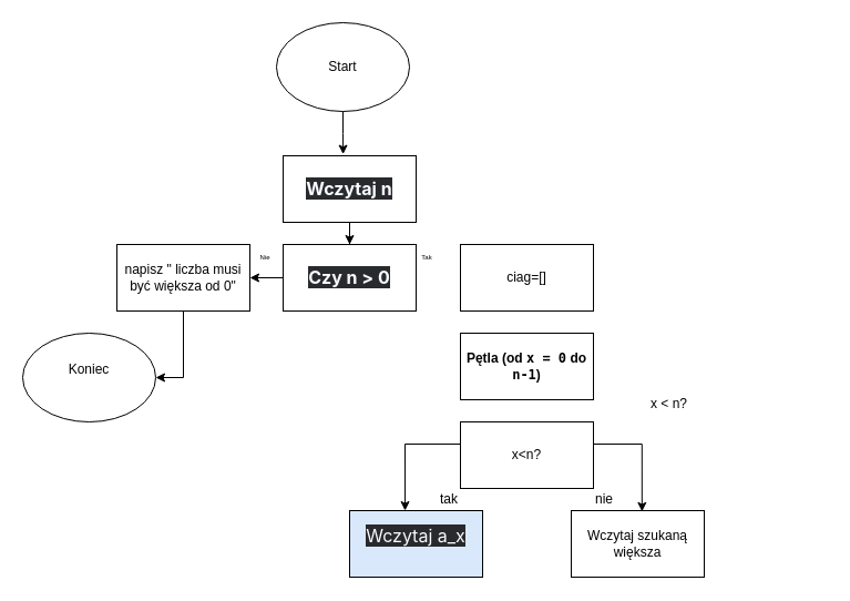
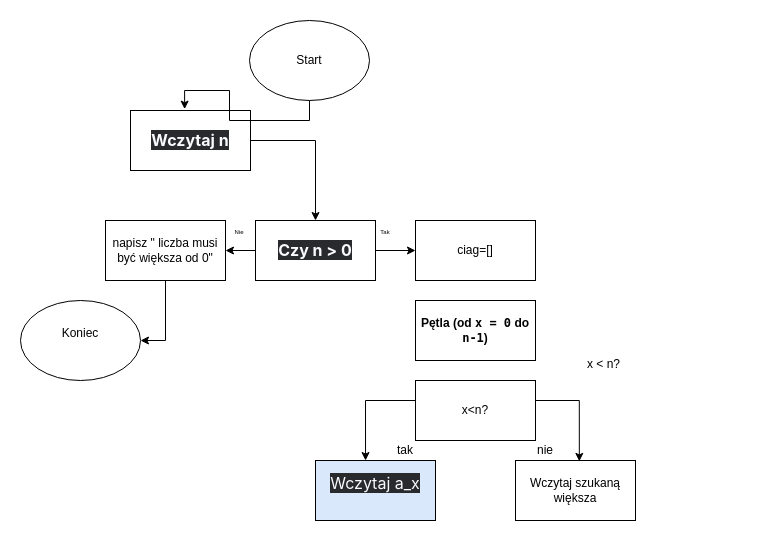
- <mxCell id="4" value="&lt;strong style=&quot;color: rgb(248, 250, 255); font-family: Inter, system-ui, -apple-system, BlinkMacSystemFont, &amp;quot;Segoe UI&amp;quot;, Roboto, &amp;quot;Noto Sans&amp;quot;, Ubuntu, Cantarell, &amp;quot;Helvetica Neue&amp;quot;, Oxygen, &amp;quot;Open Sans&amp;quot;, sans-serif; font-size: 16.002px; text-align: left; background-color: rgb(41, 42, 45);&quot;&gt;Wczytaj n&lt;/strong&gt;" style="rounded=0;whiteSpace=wrap;html=1;" vertex="1" parent="1"><mxGeometry x="255" y="140" width="120" height="60" as="geometry" /></mxCell>
+ <mxCell id="4" value="&lt;strong style=&quot;color: rgb(248, 250, 255); font-family: Inter, system-ui, -apple-system, BlinkMacSystemFont, &amp;quot;Segoe UI&amp;quot;, Roboto, &amp;quot;Noto Sans&amp;quot;, Ubuntu, Cantarell, &amp;quot;Helvetica Neue&amp;quot;, Oxygen, &amp;quot;Open Sans&amp;quot;, sans-serif; font-size: 16.002px; text-align: left; background-color: rgb(41, 42, 45);&quot;&gt;Wczytaj n&lt;/strong&gt;" style="rounded=0;whiteSpace=wrap;html=1;" vertex="1" parent="1"><mxGeometry x="130" y="110" width="120" height="60" as="geometry" /></mxCell>
+ <mxCell id="7" style="edgeStyle=orthogonalEdgeStyle;rounded=0;orthogonalLoop=1;jettySize=auto;html=1;entryX=0;entryY=0.5;entryDx=0;entryDy=0;" edge="1" parent="1" source="8" target="15"><mxGeometry relative="1" as="geometry" /></mxCell>
